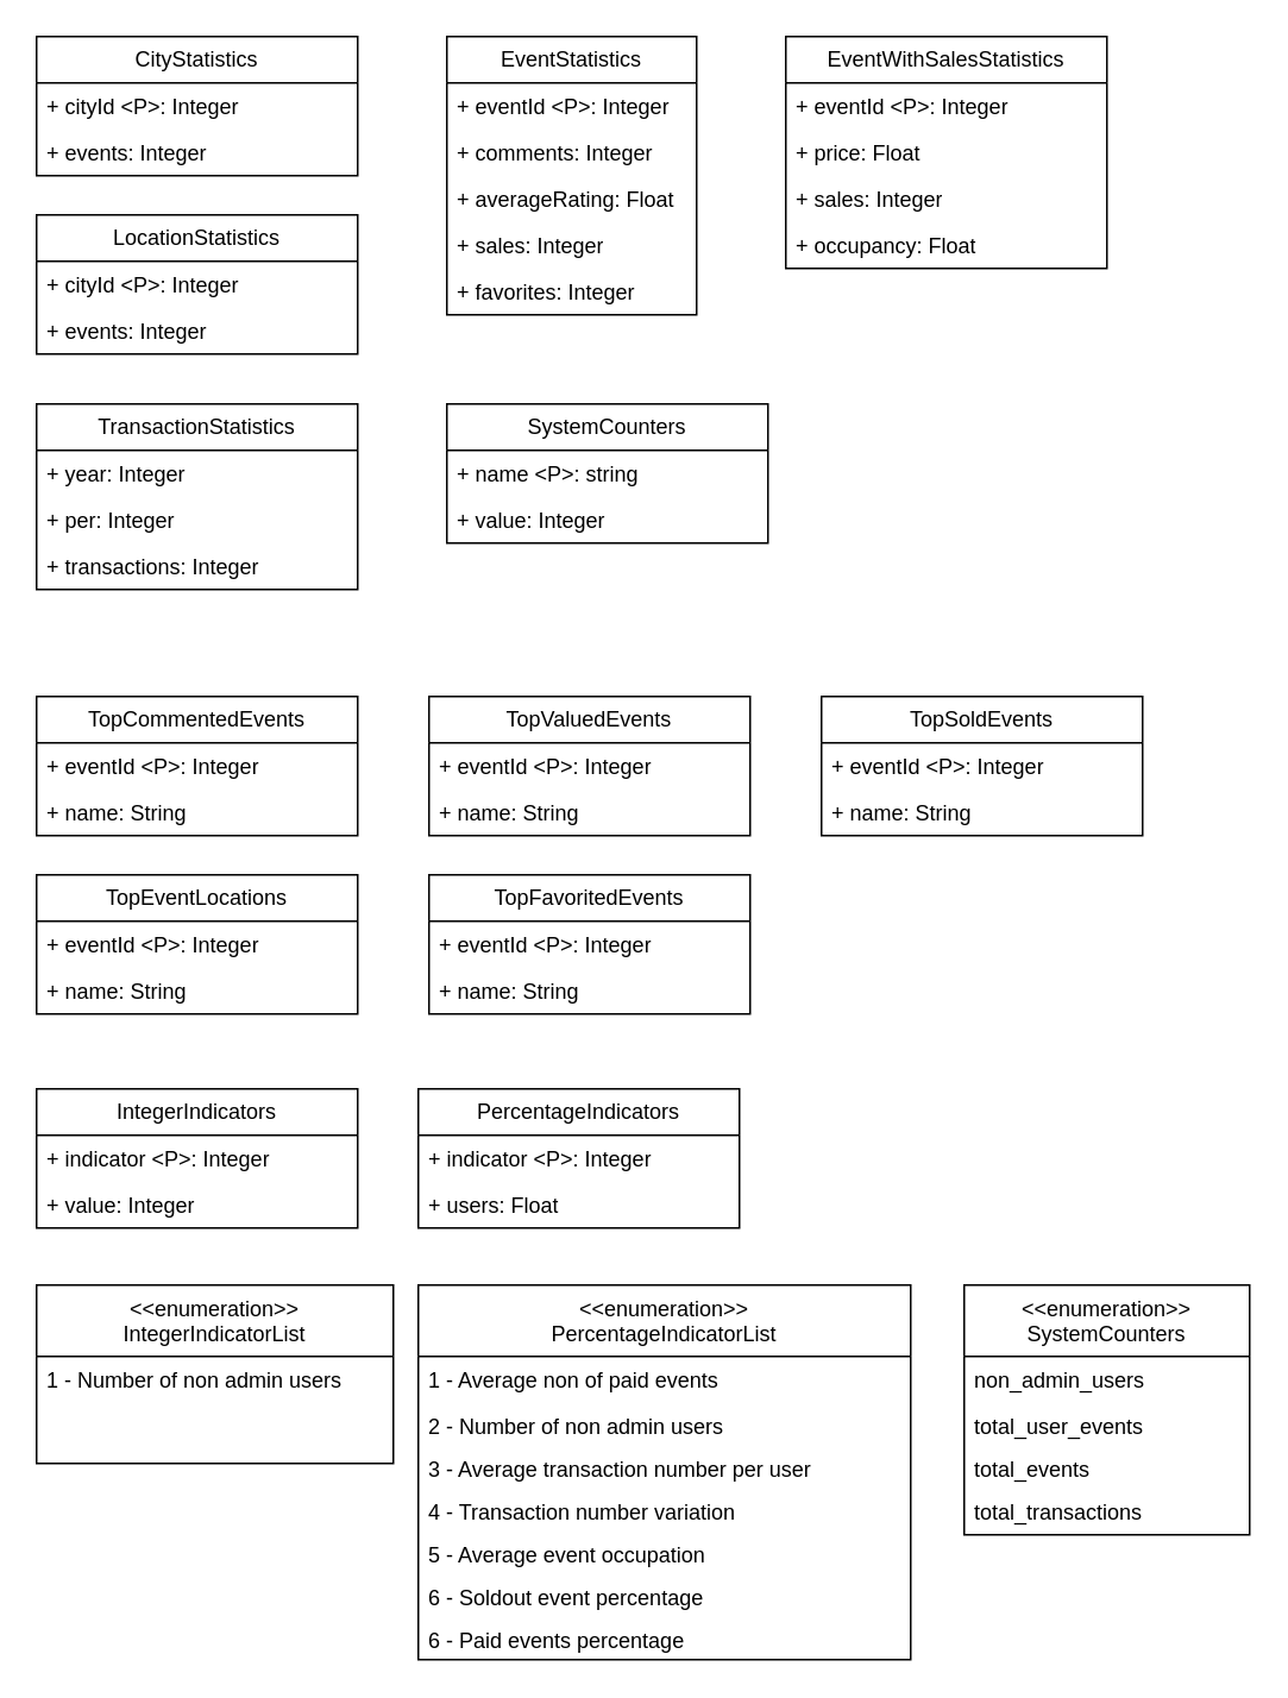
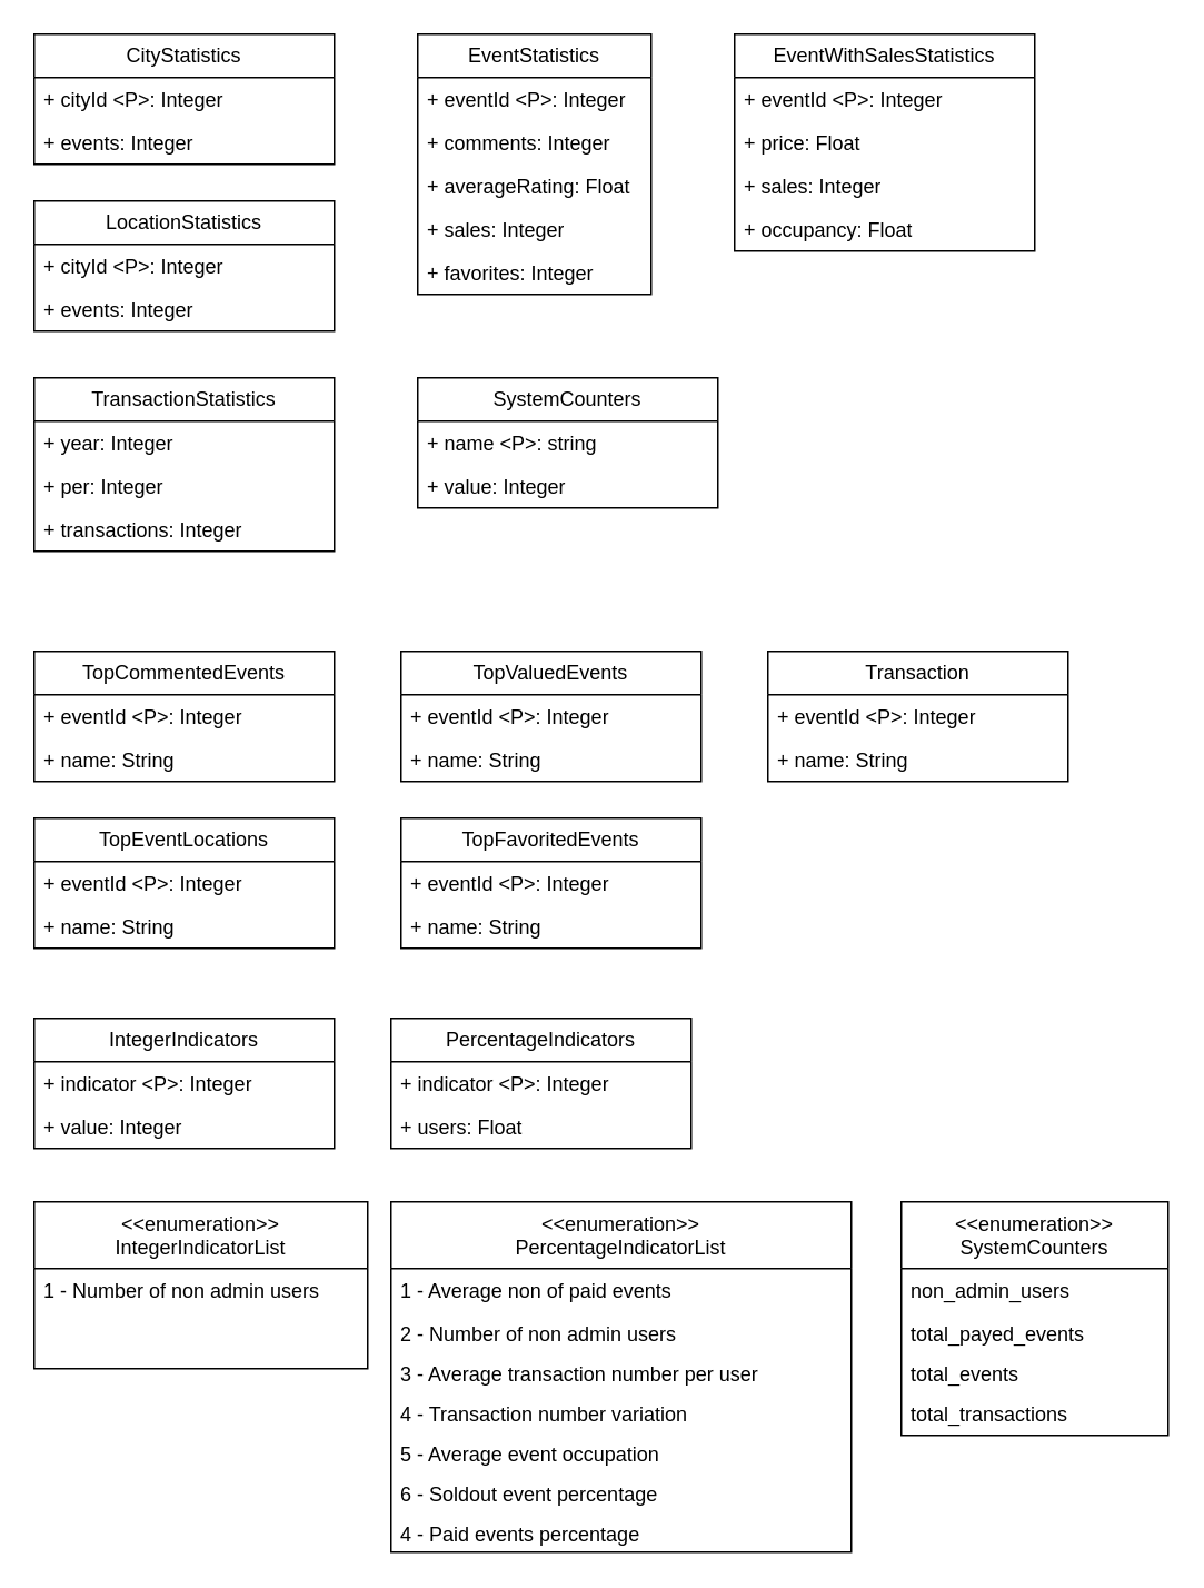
- <mxCell id="32" value="TopSoldEvents" style="swimlane;fontStyle=0;childLayout=stackLayout;horizontal=1;startSize=26;fillColor=none;horizontalStack=0;resizeParent=1;resizeParentMax=0;resizeLast=0;collapsible=1;marginBottom=0;whiteSpace=wrap;html=1;" vertex="1" parent="1"><mxGeometry x="460" y="390" width="180" height="78" as="geometry" /></mxCell>
+ <mxCell id="32" value="Transaction" style="swimlane;fontStyle=0;childLayout=stackLayout;horizontal=1;startSize=26;fillColor=none;horizontalStack=0;resizeParent=1;resizeParentMax=0;resizeLast=0;collapsible=1;marginBottom=0;whiteSpace=wrap;html=1;" vertex="1" parent="1"><mxGeometry x="460" y="390" width="180" height="78" as="geometry" /></mxCell>
- <mxCell id="59" value="total_user_events" style="text;align=left;verticalAlign=top;spacingLeft=4;spacingRight=4;overflow=hidden;rotatable=0;points=[[0,0.5],[1,0.5]];portConstraint=eastwest;rounded=0;shadow=0;html=0;" vertex="1" parent="57"><mxGeometry y="66" width="160" height="24" as="geometry" /></mxCell>
+ <mxCell id="59" value="total_payed_events" style="text;align=left;verticalAlign=top;spacingLeft=4;spacingRight=4;overflow=hidden;rotatable=0;points=[[0,0.5],[1,0.5]];portConstraint=eastwest;rounded=0;shadow=0;html=0;" vertex="1" parent="57"><mxGeometry y="66" width="160" height="24" as="geometry" /></mxCell>
- <mxCell id="56" value="6 - Paid events percentage" style="text;align=left;verticalAlign=top;spacingLeft=4;spacingRight=4;overflow=hidden;rotatable=0;points=[[0,0.5],[1,0.5]];portConstraint=eastwest;rounded=0;shadow=0;html=0;" vertex="1" parent="49"><mxGeometry y="186" width="276" height="24" as="geometry" /></mxCell>
+ <mxCell id="56" value="4 - Paid events percentage" style="text;align=left;verticalAlign=top;spacingLeft=4;spacingRight=4;overflow=hidden;rotatable=0;points=[[0,0.5],[1,0.5]];portConstraint=eastwest;rounded=0;shadow=0;html=0;" vertex="1" parent="49"><mxGeometry y="186" width="276" height="24" as="geometry" /></mxCell>
